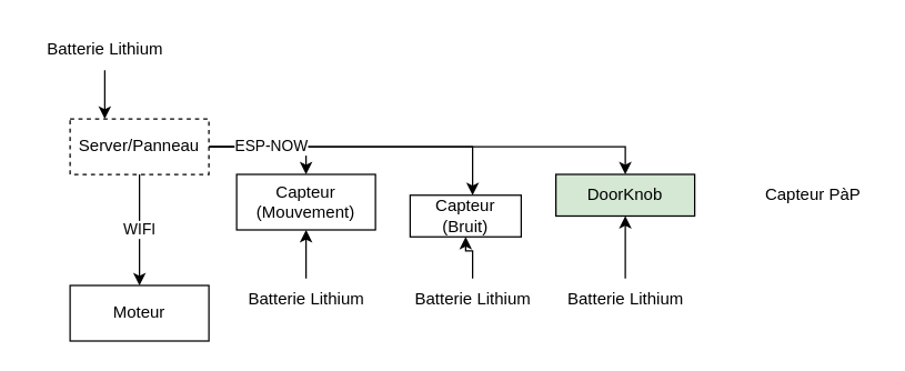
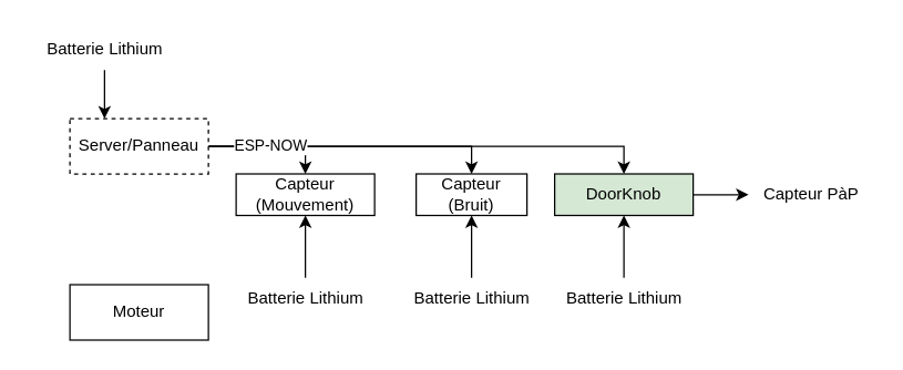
+ <mxCell id="7" value="" style="edgeStyle=orthogonalEdgeStyle;rounded=0;orthogonalLoop=1;jettySize=auto;html=1;" edge="1" parent="1" source="8" target="20"><mxGeometry relative="1" as="geometry" /></mxCell>
- <mxCell id="13" value="Capteur (Mouvement)" style="rounded=0;whiteSpace=wrap;html=1;" vertex="1" parent="1"><mxGeometry x="170" y="125" width="100" height="40" as="geometry" /></mxCell>
+ <mxCell id="13" value="Capteur (Mouvement)" style="rounded=0;whiteSpace=wrap;html=1;" vertex="1" parent="1"><mxGeometry x="170" y="125" width="100" height="30" as="geometry" /></mxCell>
- <mxCell id="11" value="Capteur (Bruit)" style="rounded=0;whiteSpace=wrap;html=1;" vertex="1" parent="1"><mxGeometry x="295" y="140" width="80" height="30" as="geometry" /></mxCell>
+ <mxCell id="11" value="Capteur (Bruit)" style="rounded=0;whiteSpace=wrap;html=1;" vertex="1" parent="1"><mxGeometry x="300" y="125" width="80" height="30" as="geometry" /></mxCell>
- <mxCell id="4" value="WIFI" style="edgeStyle=orthogonalEdgeStyle;rounded=0;orthogonalLoop=1;jettySize=auto;html=1;" edge="1" parent="1" source="6" target="12"><mxGeometry relative="1" as="geometry" /></mxCell>
